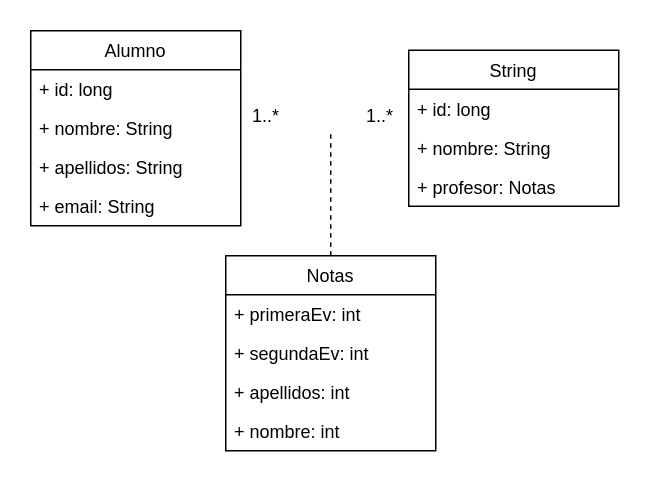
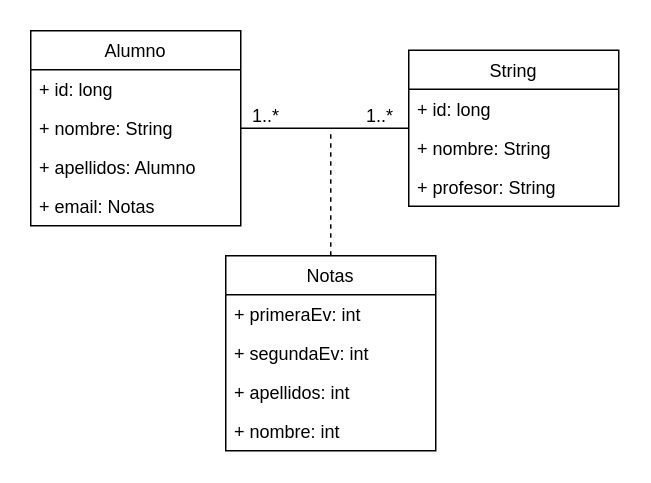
+ <mxCell id="2" value="" style="edgeStyle=orthogonalEdgeStyle;rounded=0;orthogonalLoop=1;jettySize=auto;html=1;startArrow=none;startFill=0;endArrow=none;endFill=0;" parent="1" source="3" target="8" edge="1"><mxGeometry relative="1" as="geometry" /></mxCell>
- <mxCell id="6" value="+ apellidos: String&#10;" style="text;strokeColor=none;fillColor=none;align=left;verticalAlign=top;spacingLeft=4;spacingRight=4;overflow=hidden;rotatable=0;points=[[0,0.5],[1,0.5]];portConstraint=eastwest;" parent="3" vertex="1"><mxGeometry y="78" width="140" height="26" as="geometry" /></mxCell>
+ <mxCell id="6" value="+ apellidos: Alumno&#10;" style="text;strokeColor=none;fillColor=none;align=left;verticalAlign=top;spacingLeft=4;spacingRight=4;overflow=hidden;rotatable=0;points=[[0,0.5],[1,0.5]];portConstraint=eastwest;" parent="3" vertex="1"><mxGeometry y="78" width="140" height="26" as="geometry" /></mxCell>
- <mxCell id="11" value="+ profesor: Notas&#10;" style="text;strokeColor=none;fillColor=none;align=left;verticalAlign=top;spacingLeft=4;spacingRight=4;overflow=hidden;rotatable=0;points=[[0,0.5],[1,0.5]];portConstraint=eastwest;" parent="8" vertex="1"><mxGeometry y="78" width="140" height="26" as="geometry" /></mxCell>
+ <mxCell id="11" value="+ profesor: String&#10;" style="text;strokeColor=none;fillColor=none;align=left;verticalAlign=top;spacingLeft=4;spacingRight=4;overflow=hidden;rotatable=0;points=[[0,0.5],[1,0.5]];portConstraint=eastwest;" parent="8" vertex="1"><mxGeometry y="78" width="140" height="26" as="geometry" /></mxCell>
- <mxCell id="7" value="+ email: String&#10;" style="text;strokeColor=none;fillColor=none;align=left;verticalAlign=top;spacingLeft=4;spacingRight=4;overflow=hidden;rotatable=0;points=[[0,0.5],[1,0.5]];portConstraint=eastwest;" parent="3" vertex="1"><mxGeometry y="104" width="140" height="26" as="geometry" /></mxCell>
+ <mxCell id="7" value="+ email: Notas&#10;" style="text;strokeColor=none;fillColor=none;align=left;verticalAlign=top;spacingLeft=4;spacingRight=4;overflow=hidden;rotatable=0;points=[[0,0.5],[1,0.5]];portConstraint=eastwest;" parent="3" vertex="1"><mxGeometry y="104" width="140" height="26" as="geometry" /></mxCell>
